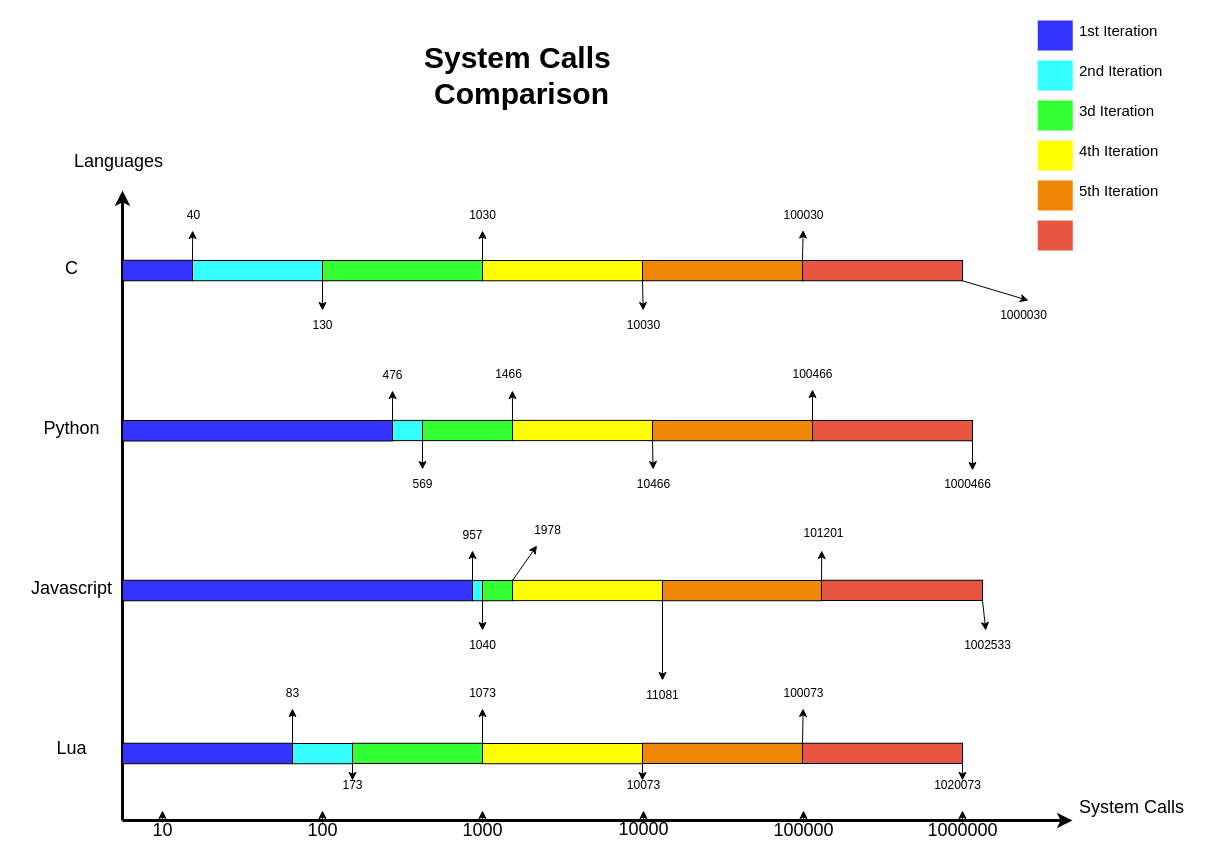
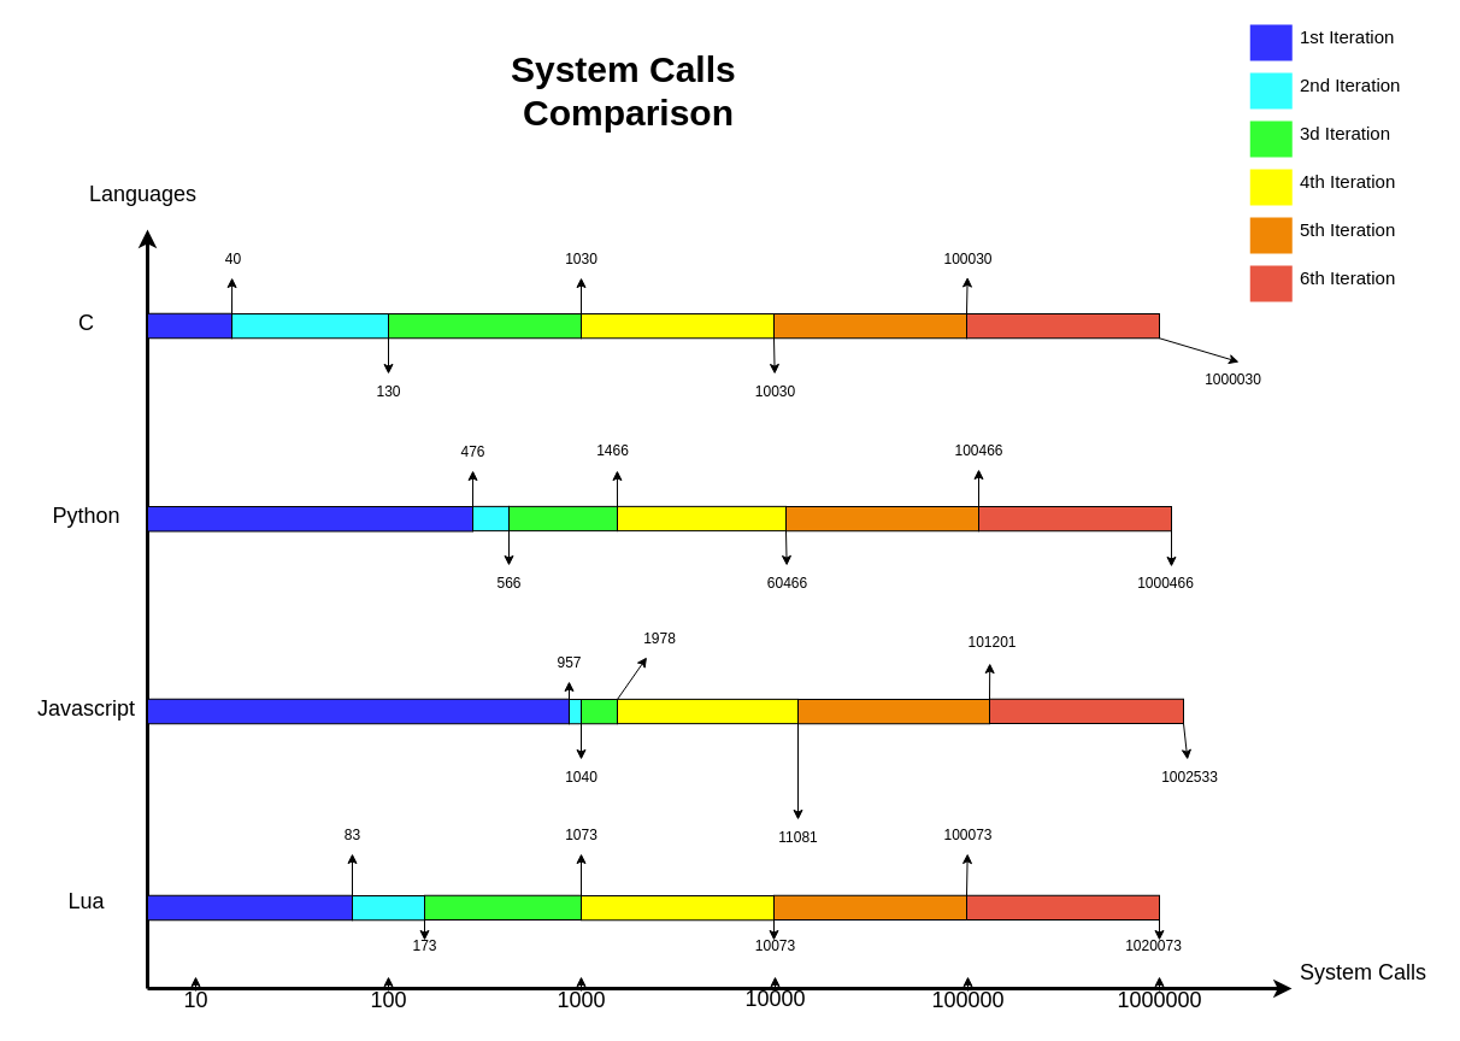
+ <mxCell id="11" value="6th Iteration" style="text;spacingTop=-5;html=1;points=[];fontSize=15;" parent="1" vertex="1"><mxGeometry x="1077.25" y="220" width="80" height="20" as="geometry" /></mxCell>
- <mxCell id="51" value="569" style="text;html=1;align=center;verticalAlign=middle;resizable=0;points=[];autosize=1;strokeColor=none;fillColor=none;" vertex="1" parent="1"><mxGeometry x="402" y="469" width="40" height="30" as="geometry" /></mxCell>
+ <mxCell id="51" value="566" style="text;html=1;align=center;verticalAlign=middle;resizable=0;points=[];autosize=1;strokeColor=none;fillColor=none;" vertex="1" parent="1"><mxGeometry x="402" y="469" width="40" height="30" as="geometry" /></mxCell>
- <mxCell id="77" value="10466" style="text;html=1;align=center;verticalAlign=middle;resizable=0;points=[];autosize=1;strokeColor=none;fillColor=none;" vertex="1" parent="1"><mxGeometry x="623" y="469" width="60" height="30" as="geometry" /></mxCell>
+ <mxCell id="77" value="60466" style="text;html=1;align=center;verticalAlign=middle;resizable=0;points=[];autosize=1;strokeColor=none;fillColor=none;" vertex="1" parent="1"><mxGeometry x="623" y="469" width="60" height="30" as="geometry" /></mxCell>
- <mxCell id="52" value="957" style="text;html=1;align=center;verticalAlign=middle;resizable=0;points=[];autosize=1;strokeColor=none;fillColor=none;" vertex="1" parent="1"><mxGeometry x="452" y="520" width="40" height="30" as="geometry" /></mxCell>
+ <mxCell id="52" value="957" style="text;html=1;align=center;verticalAlign=middle;resizable=0;points=[];autosize=1;strokeColor=none;fillColor=none;" vertex="1" parent="1"><mxGeometry x="452" y="535" width="40" height="30" as="geometry" /></mxCell>
